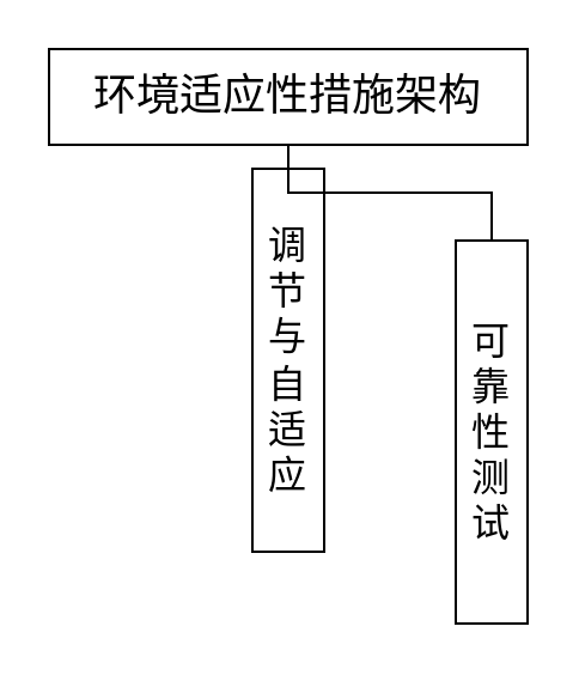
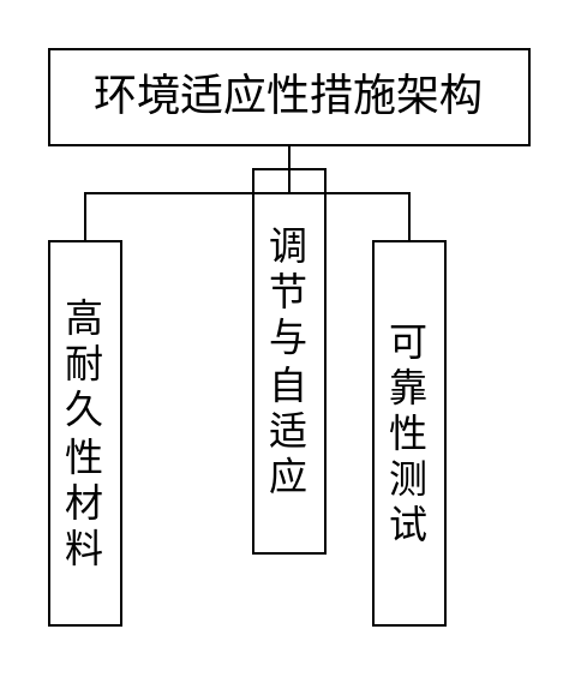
+ <mxCell id="8" value="" style="edgeStyle=orthogonalEdgeStyle;rounded=0;orthogonalLoop=1;jettySize=auto;html=1;endArrow=none;endFill=0;entryX=0.5;entryY=0;entryDx=0;entryDy=0;exitX=0.5;exitY=1;exitDx=0;exitDy=0;" edge="1" parent="1" source="3" target="4"><mxGeometry relative="1" as="geometry"><mxPoint x="120" y="61" as="sourcePoint" /><mxPoint x="215" y="110" as="targetPoint" /></mxGeometry></mxCell>
+ <mxCell id="4" value="&lt;span style=&quot;font-size: 16px;&quot;&gt;高耐久性材料&lt;/span&gt;" style="rounded=0;whiteSpace=wrap;html=1;" vertex="1" parent="1"><mxGeometry x="20" y="100" width="30" height="160" as="geometry" /></mxCell>
- <mxCell id="6" value="&lt;font style=&quot;font-size: 16px;&quot;&gt;可靠性测试&lt;/font&gt;" style="rounded=0;whiteSpace=wrap;html=1;" vertex="1" parent="1"><mxGeometry x="190" y="100" width="30" height="160" as="geometry" /></mxCell>
+ <mxCell id="6" value="&lt;font style=&quot;font-size: 16px;&quot;&gt;可靠性测试&lt;/font&gt;" style="rounded=0;whiteSpace=wrap;html=1;" vertex="1" parent="1"><mxGeometry x="155" y="100" width="30" height="160" as="geometry" /></mxCell>
